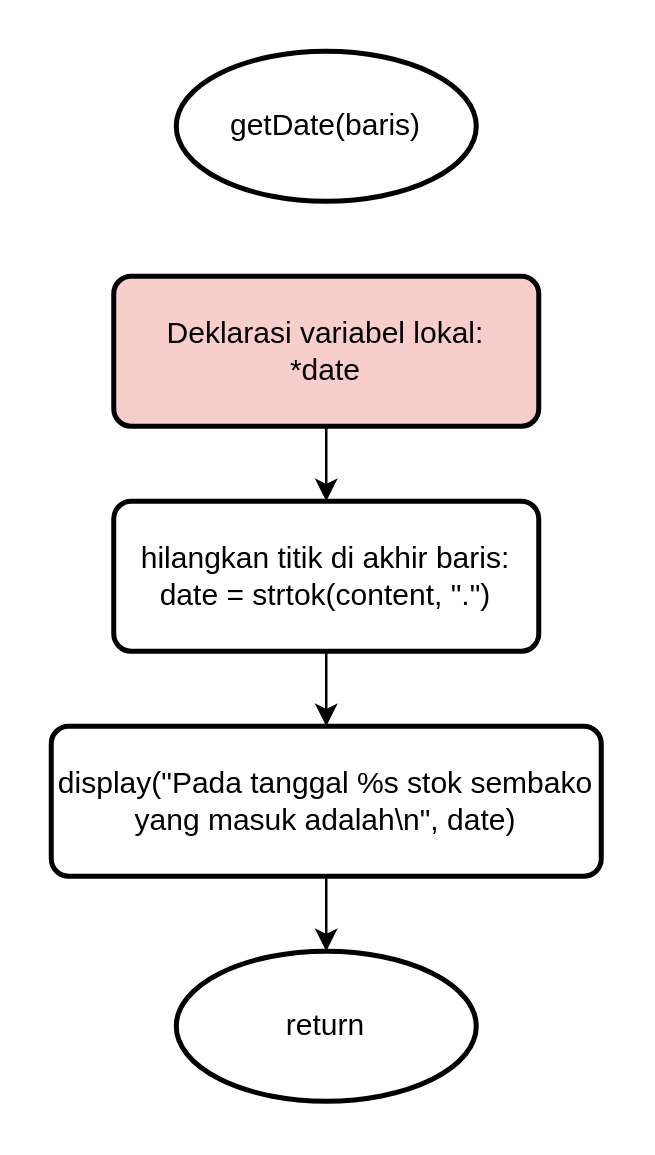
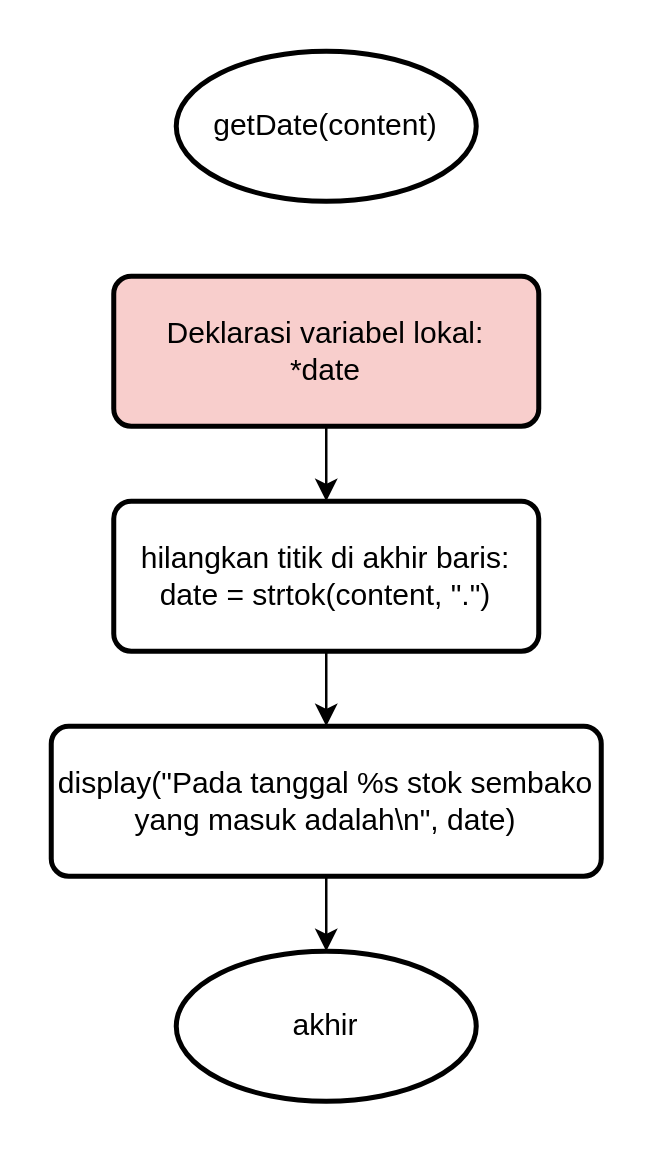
- <mxCell id="2" value="getDate(baris)" style="strokeWidth=2;html=1;shape=mxgraph.flowchart.start_1;whiteSpace=wrap;" parent="1" vertex="1"><mxGeometry x="70" y="20" width="120" height="60" as="geometry" /></mxCell>
+ <mxCell id="2" value="getDate(content)" style="strokeWidth=2;html=1;shape=mxgraph.flowchart.start_1;whiteSpace=wrap;" parent="1" vertex="1"><mxGeometry x="70" y="20" width="120" height="60" as="geometry" /></mxCell>
- <mxCell id="8" value="return" style="strokeWidth=2;html=1;shape=mxgraph.flowchart.start_1;whiteSpace=wrap;" parent="1" vertex="1"><mxGeometry x="70" y="380" width="120" height="60" as="geometry" /></mxCell>
+ <mxCell id="8" value="akhir" style="strokeWidth=2;html=1;shape=mxgraph.flowchart.start_1;whiteSpace=wrap;" parent="1" vertex="1"><mxGeometry x="70" y="380" width="120" height="60" as="geometry" /></mxCell>
